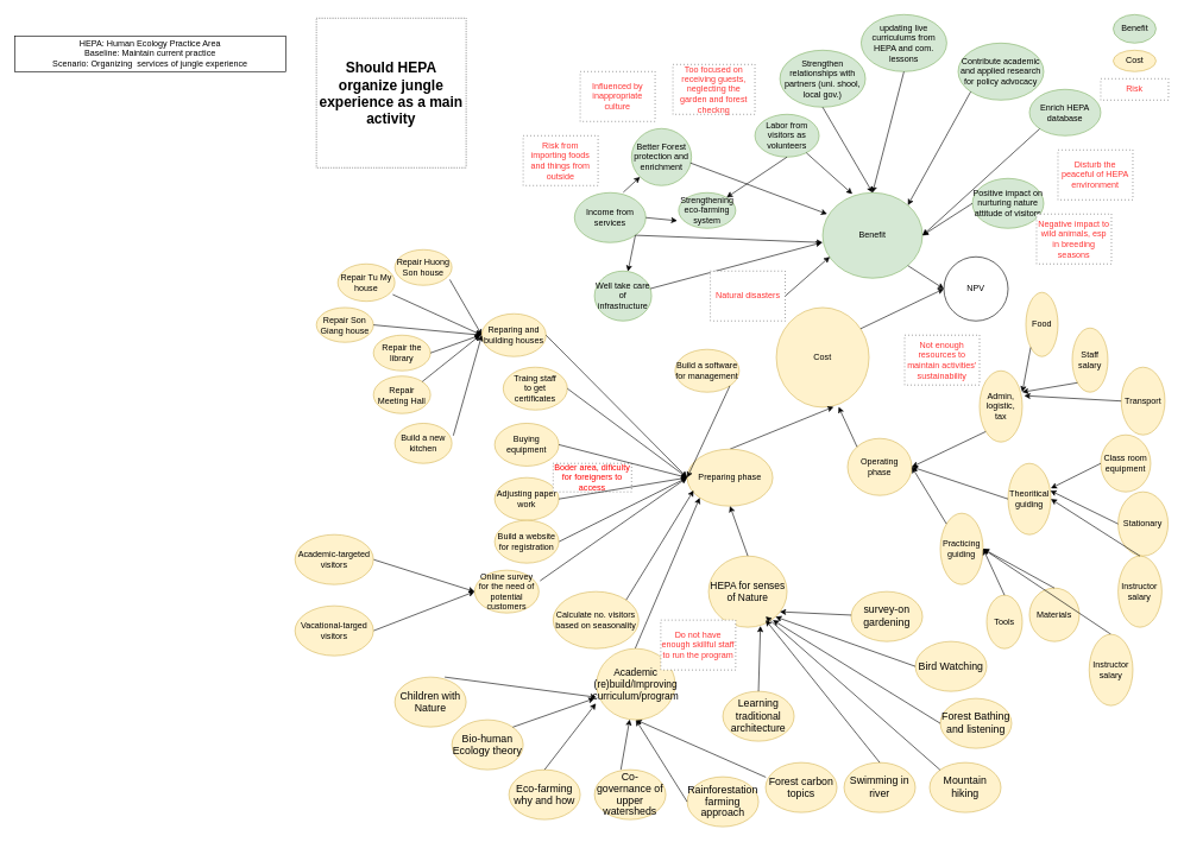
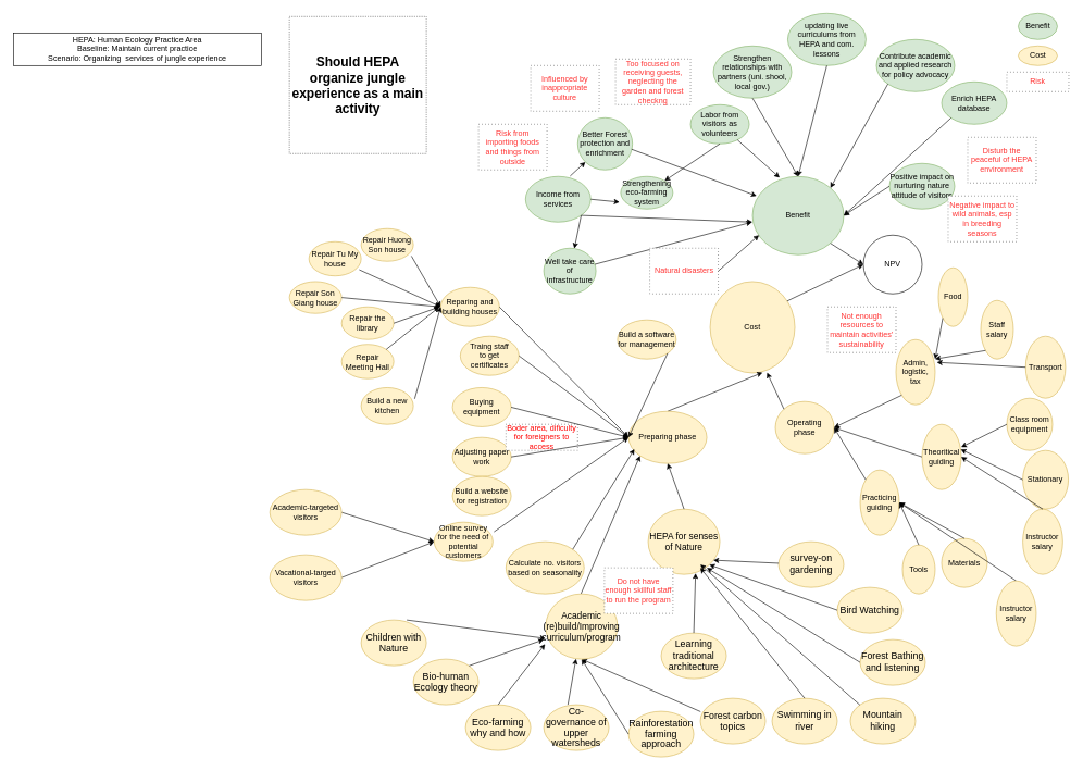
- <mxCell id="46" value="" style="endArrow=classic;html=1;rounded=0;entryX=0;entryY=0.5;entryDx=0;entryDy=0;exitX=1;exitY=0.5;exitDx=0;exitDy=0;" parent="1" source="48" target="53" edge="1"><mxGeometry width="50" height="50" relative="1" as="geometry"><mxPoint x="775" y="340" as="sourcePoint" /><mxPoint x="815" y="460" as="targetPoint" /></mxGeometry></mxCell>
